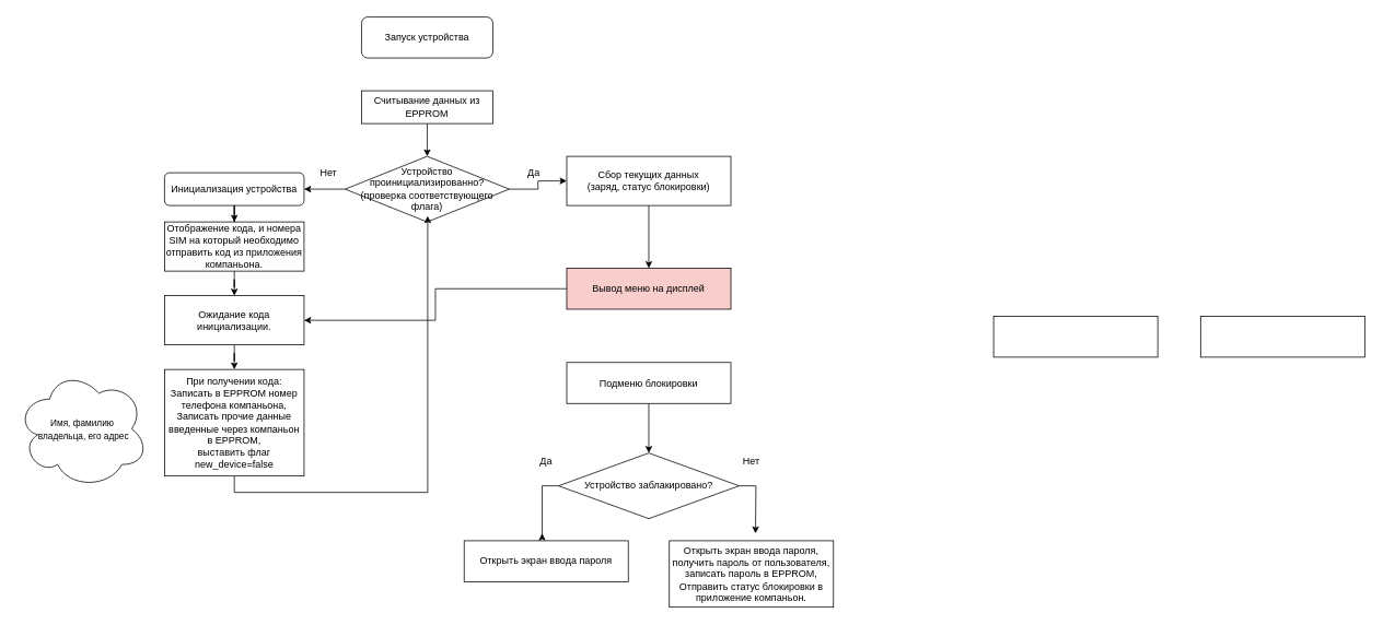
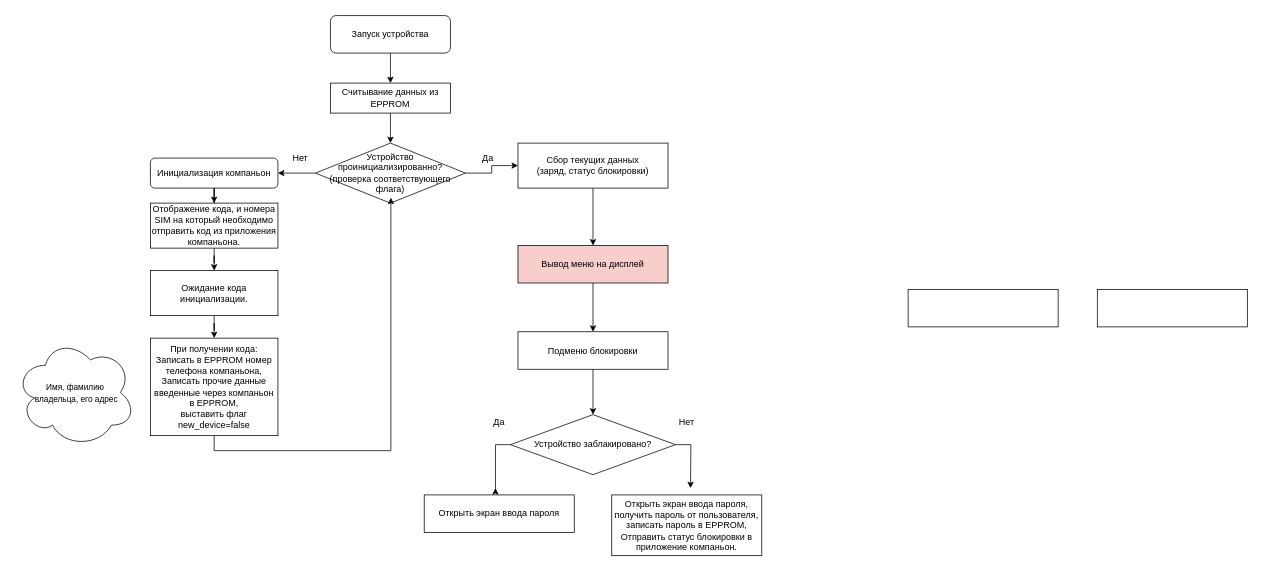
+ <mxCell id="2" value="" style="edgeStyle=orthogonalEdgeStyle;rounded=0;orthogonalLoop=1;jettySize=auto;html=1;" edge="1" parent="1" source="3" target="18"><mxGeometry relative="1" as="geometry" /></mxCell>
- <mxCell id="8" value="Инициализация устройства" style="rounded=1;whiteSpace=wrap;html=1;" vertex="1" parent="1"><mxGeometry x="200" y="210" width="170" height="40" as="geometry" /></mxCell>
+ <mxCell id="8" value="Инициализация компаньон" style="rounded=1;whiteSpace=wrap;html=1;" vertex="1" parent="1"><mxGeometry x="200" y="210" width="170" height="40" as="geometry" /></mxCell>
- <mxCell id="22" value="" style="edgeStyle=orthogonalEdgeStyle;rounded=0;orthogonalLoop=1;jettySize=auto;html=1;" edge="1" parent="1" source="23" target="14"><mxGeometry relative="1" as="geometry" /></mxCell>
+ <mxCell id="22" value="" style="edgeStyle=orthogonalEdgeStyle;rounded=0;orthogonalLoop=1;jettySize=auto;html=1;" edge="1" parent="1" source="23" target="33"><mxGeometry relative="1" as="geometry" /></mxCell>
